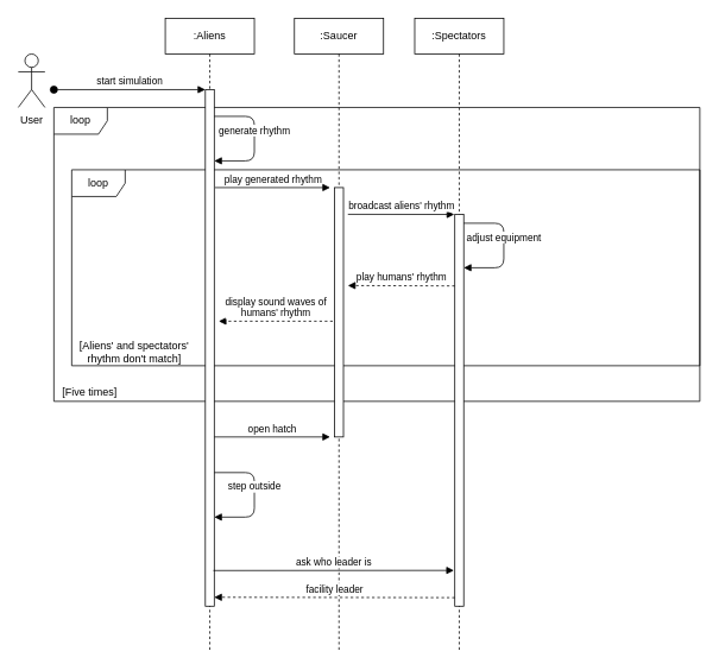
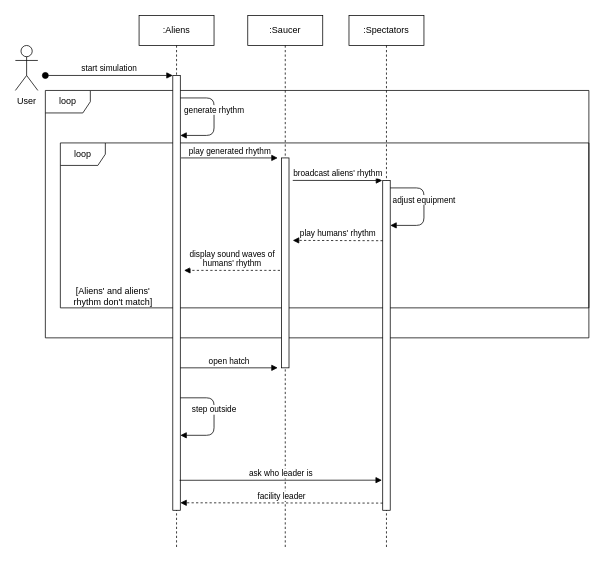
- <mxCell id="18" value="[Aliens' and spectators'&lt;br&gt;rhythm don't match]" style="text;html=1;align=center;verticalAlign=middle;resizable=0;points=[];autosize=1;strokeColor=none;" parent="1" vertex="1"><mxGeometry x="80" y="380" width="140" height="30" as="geometry" /></mxCell>
+ <mxCell id="18" value="[Aliens' and aliens'&lt;br&gt;rhythm don't match]" style="text;html=1;align=center;verticalAlign=middle;resizable=0;points=[];autosize=1;strokeColor=none;" parent="1" vertex="1"><mxGeometry x="80" y="380" width="140" height="30" as="geometry" /></mxCell>
- <mxCell id="14" value="[Five times]" style="text;html=1;align=center;verticalAlign=middle;resizable=0;points=[];autosize=1;" parent="1" vertex="1"><mxGeometry x="60" y="430" width="80" height="20" as="geometry" /></mxCell>
